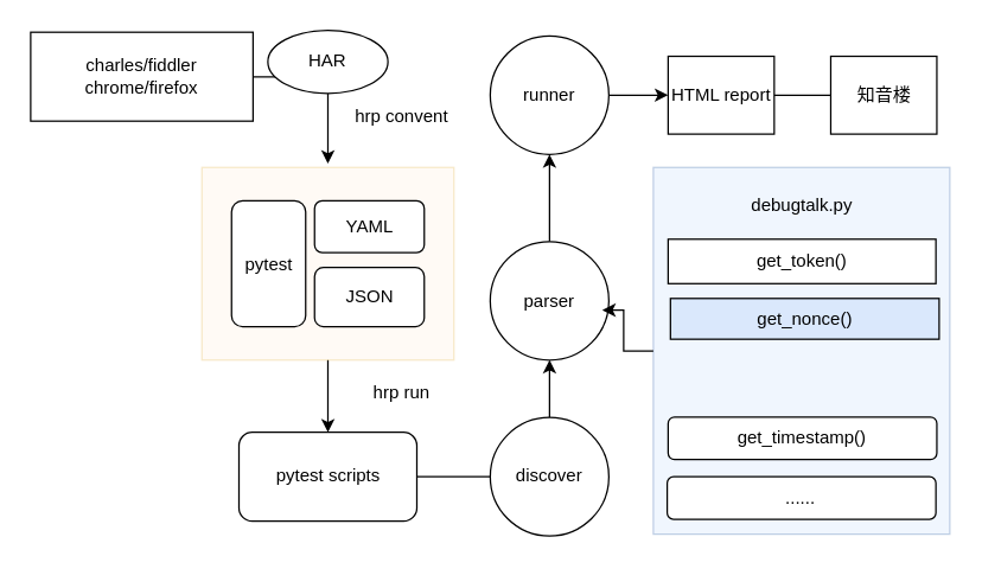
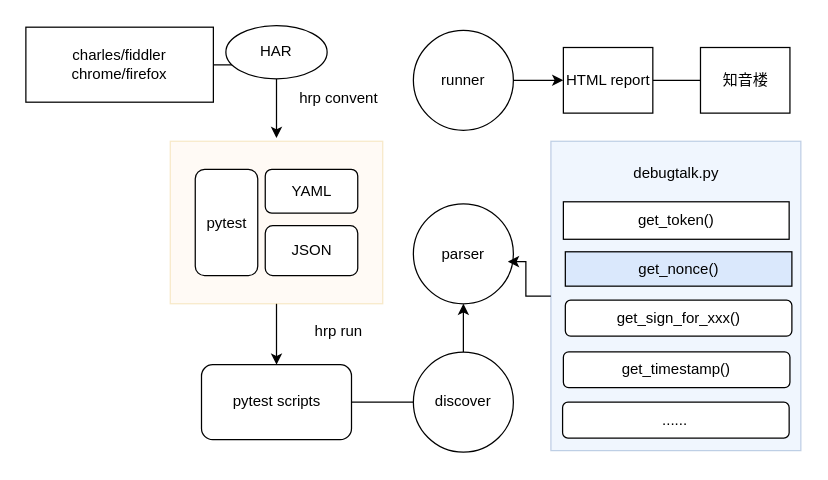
- <mxCell id="17" style="edgeStyle=orthogonalEdgeStyle;rounded=0;orthogonalLoop=1;jettySize=auto;html=1;entryX=0.5;entryY=1;entryDx=0;entryDy=0;" parent="1" source="18" target="20" edge="1"><mxGeometry relative="1" as="geometry" /></mxCell>
+ <mxCell id="26" value="get_sign_for_xxx()" style="rounded=1;whiteSpace=wrap;html=1;" parent="1" vertex="1"><mxGeometry x="451.56" y="239.68" width="181.25" height="28.75" as="geometry" /></mxCell>
